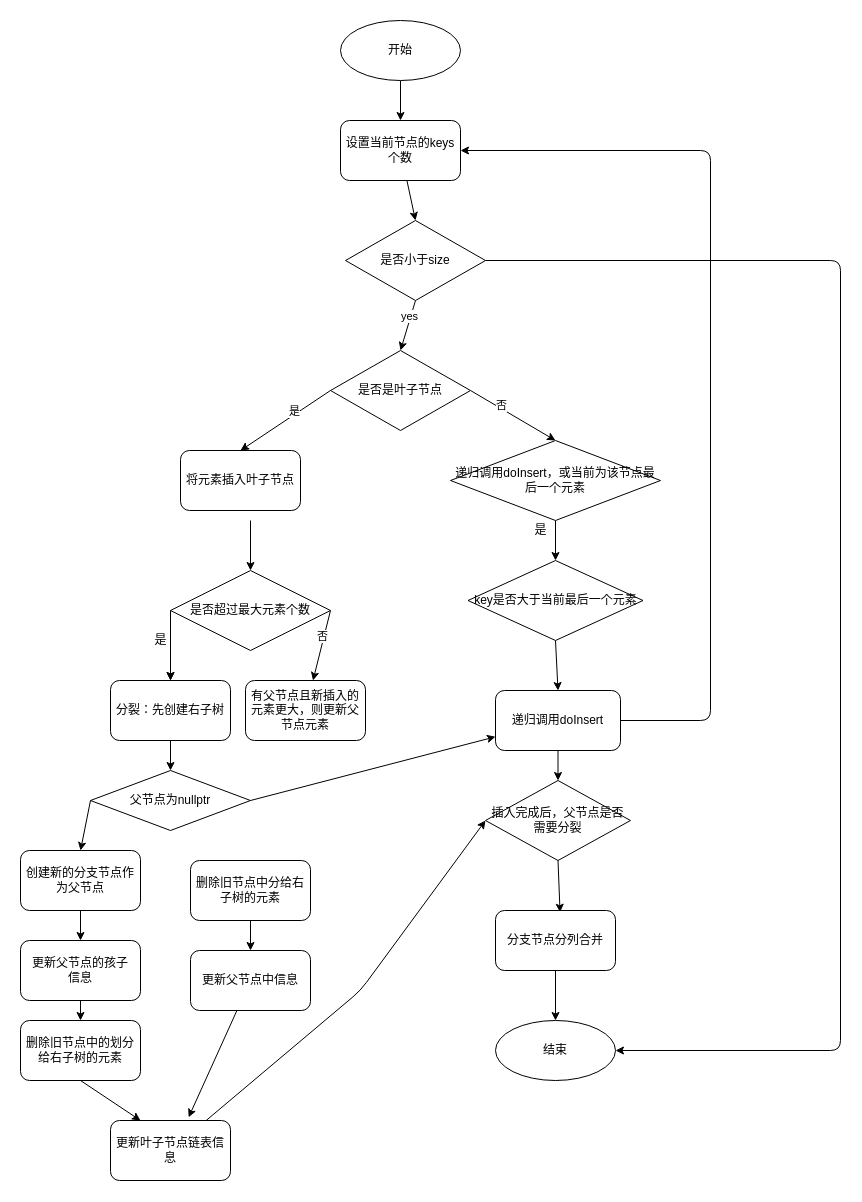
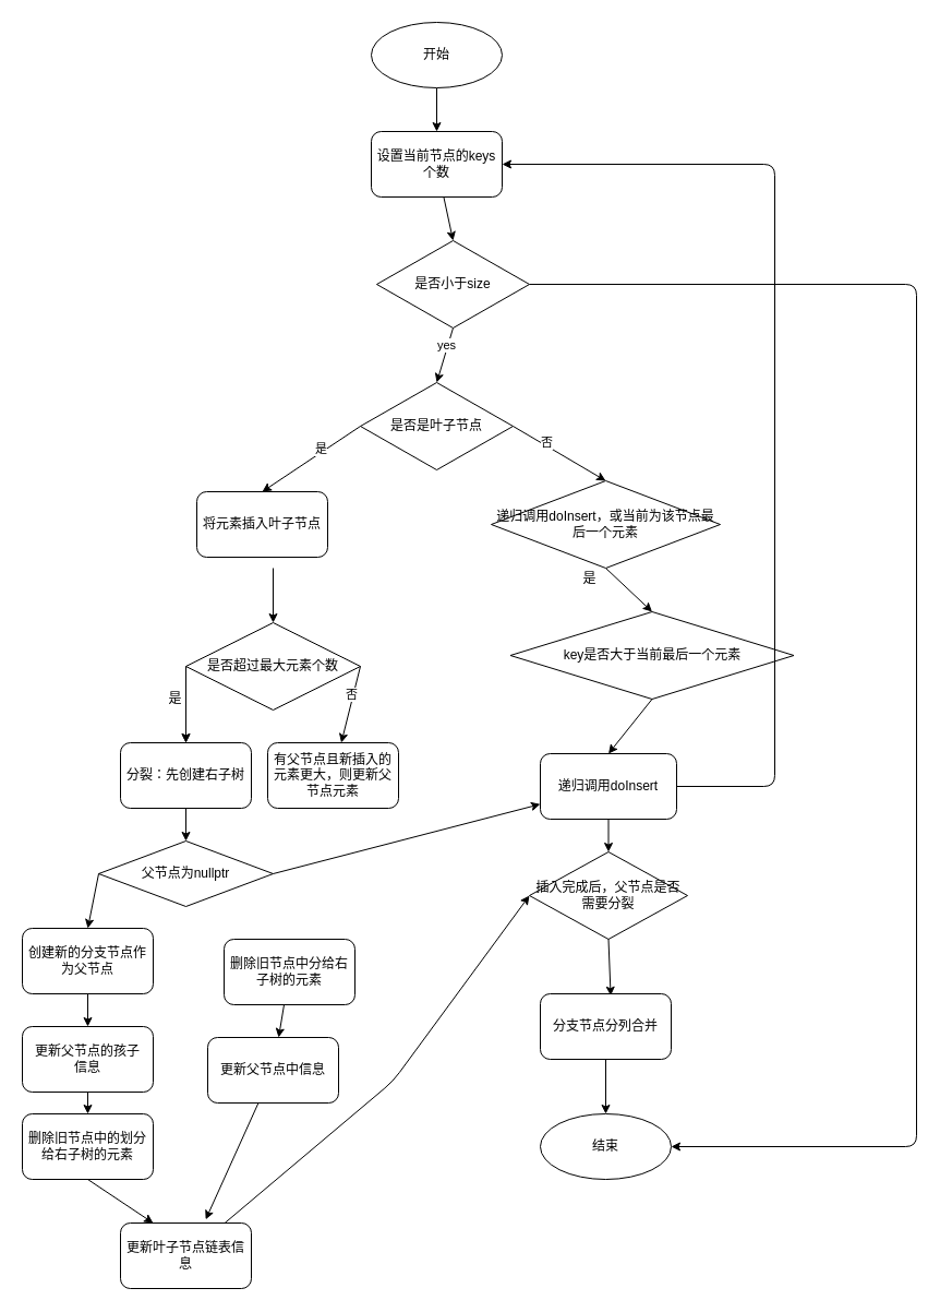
- <mxCell id="18" value="key是否大于当前最后一个元素" style="rhombus;whiteSpace=wrap;html=1;" vertex="1" parent="1"><mxGeometry x="467.5" y="560" width="175" height="80" as="geometry" /></mxCell>
+ <mxCell id="18" value="key是否大于当前最后一个元素" style="rhombus;whiteSpace=wrap;html=1;" vertex="1" parent="1"><mxGeometry x="467.5" y="560" width="260" height="80" as="geometry" /></mxCell>
- <mxCell id="41" value="删除旧节点中分给右子树的元素" style="rounded=1;whiteSpace=wrap;html=1;" vertex="1" parent="1"><mxGeometry x="190" y="860" width="120" height="60" as="geometry" /></mxCell>
+ <mxCell id="41" value="删除旧节点中分给右子树的元素" style="rounded=1;whiteSpace=wrap;html=1;" vertex="1" parent="1"><mxGeometry x="205" y="860" width="120" height="60" as="geometry" /></mxCell>
